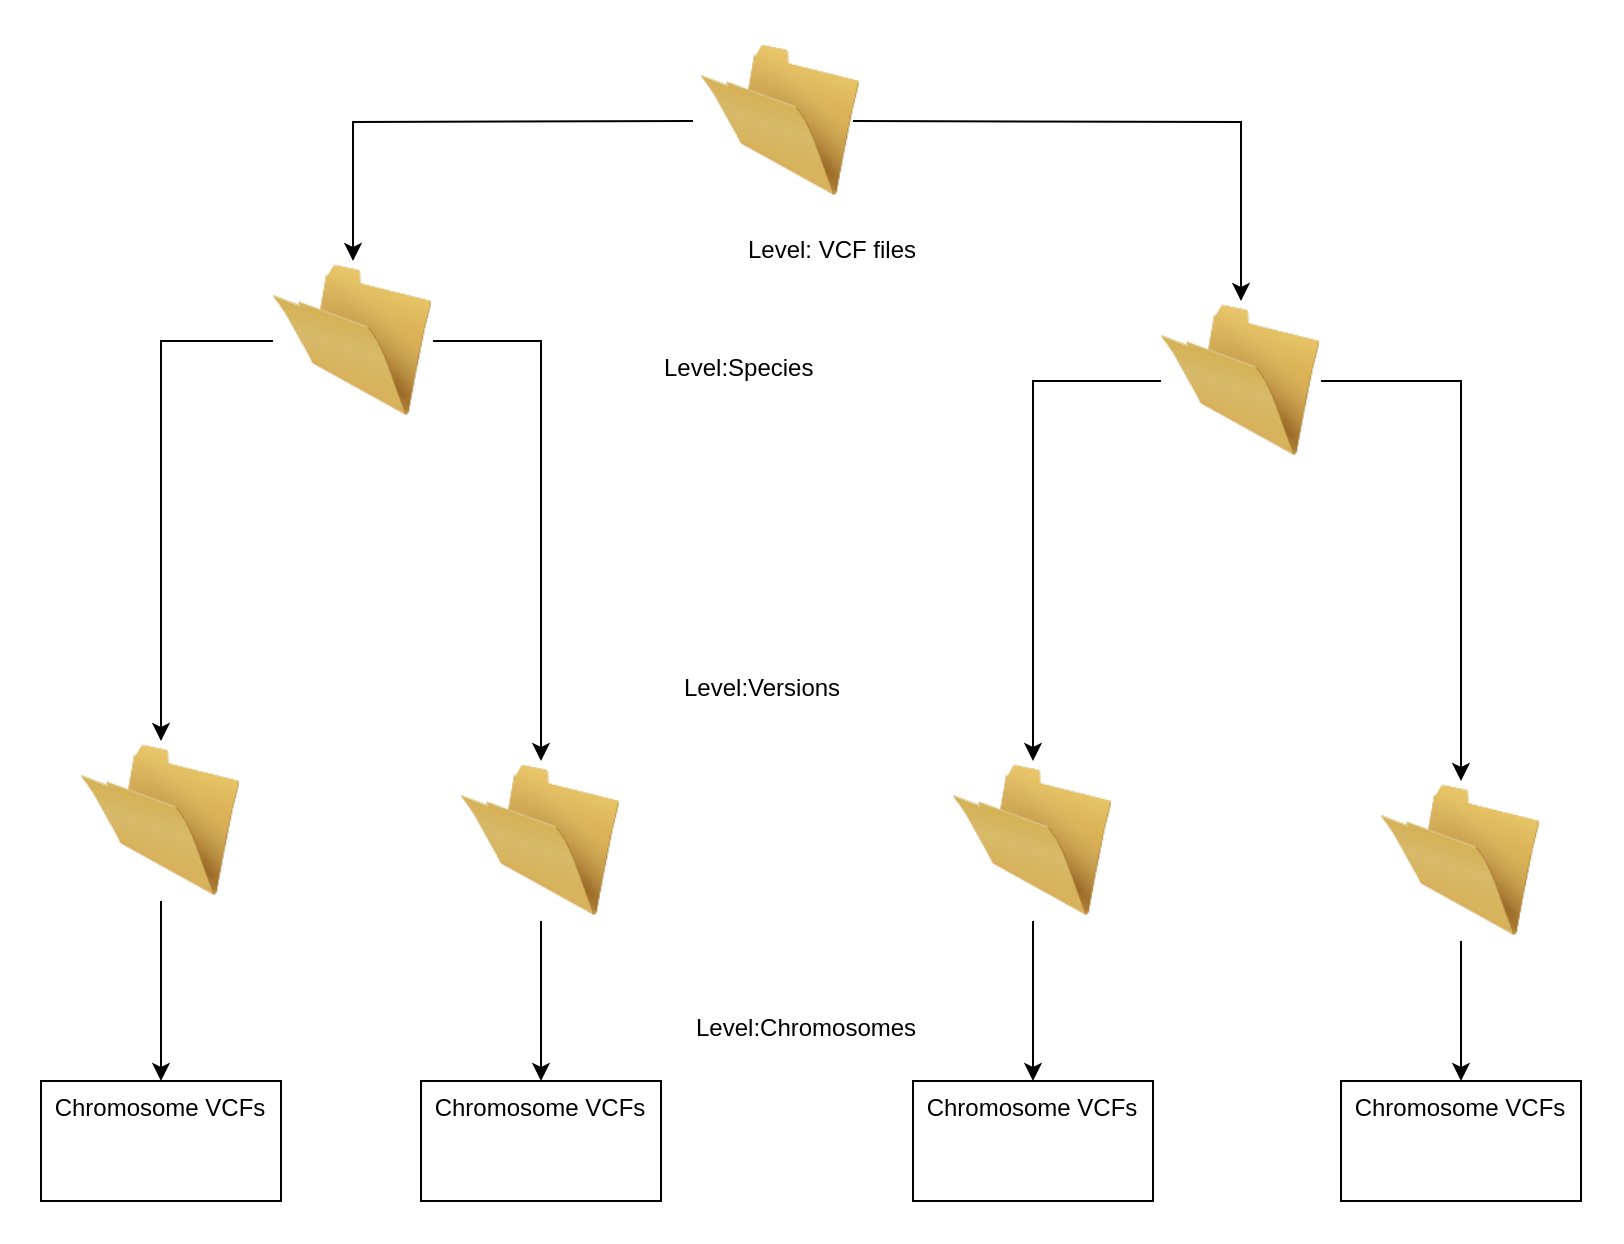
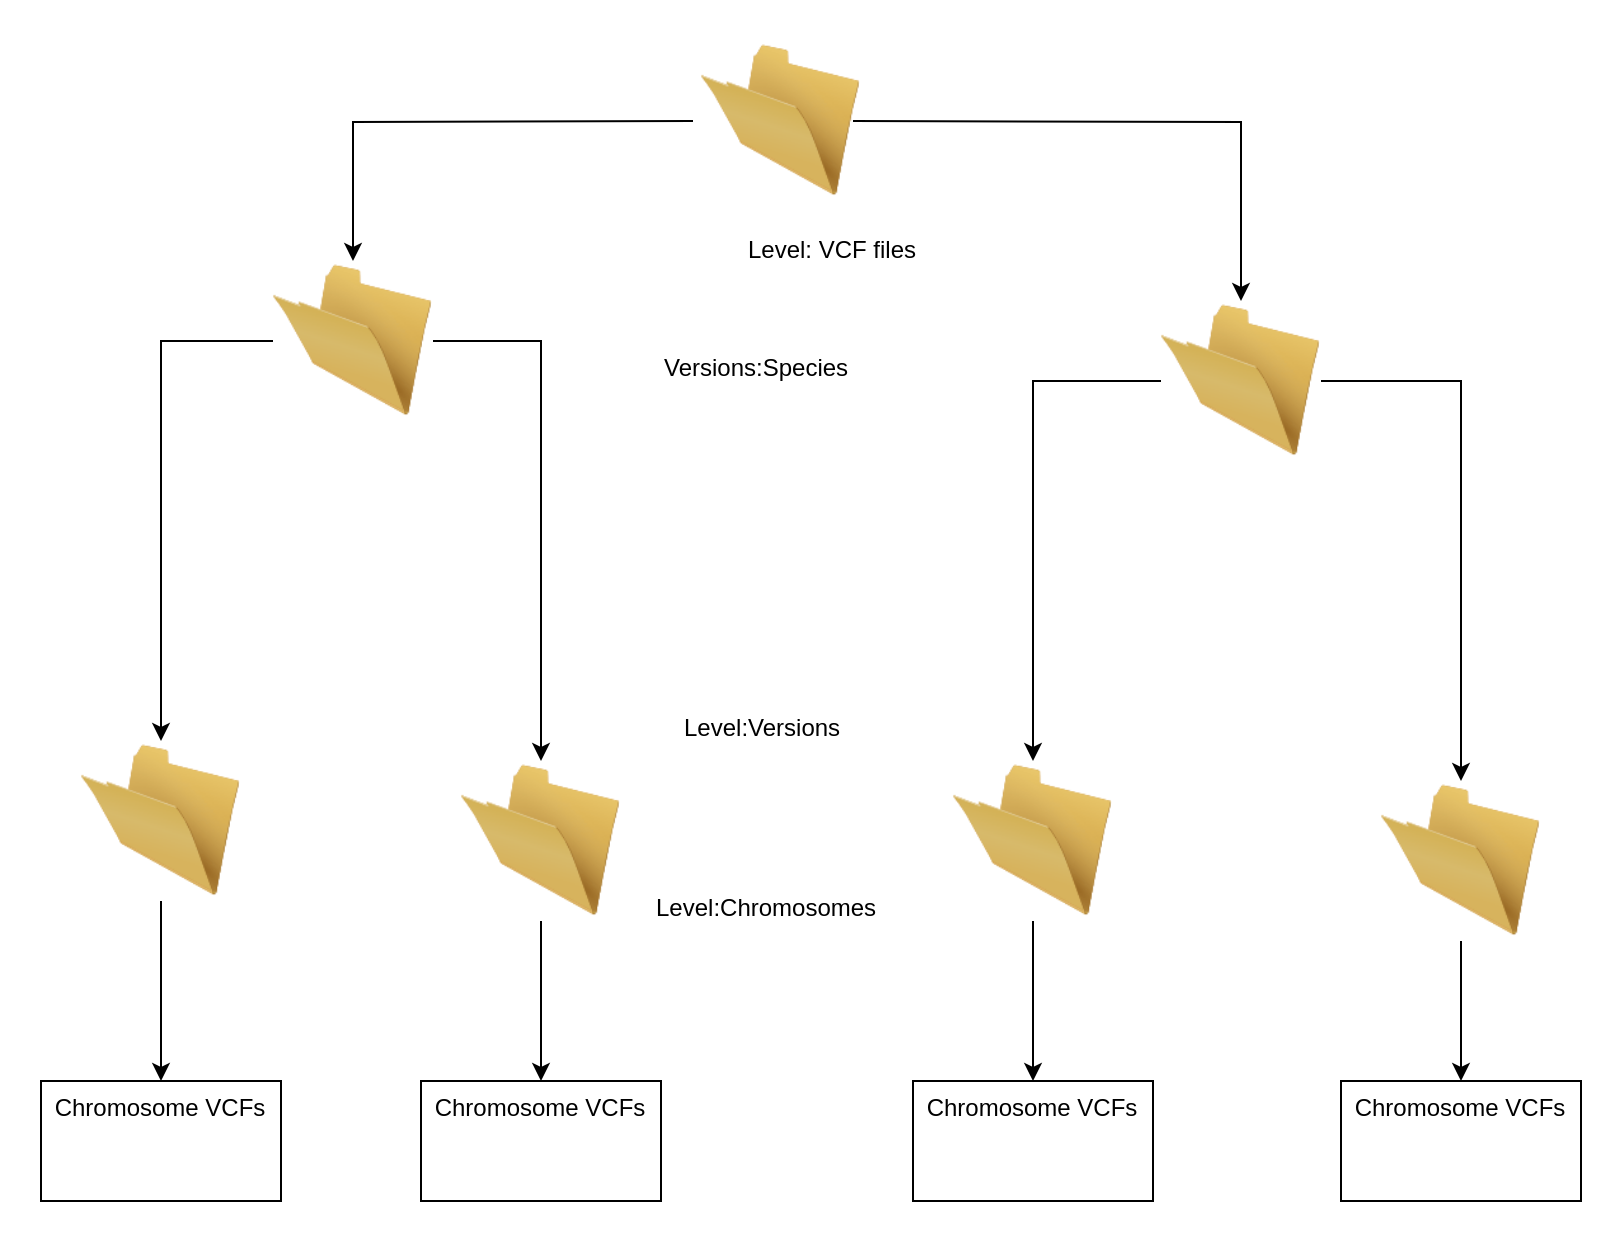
- <mxCell id="24" value="Level:Species" style="text;whiteSpace=wrap;html=1;" vertex="1" parent="1"><mxGeometry x="330" y="170" width="110" height="40" as="geometry" /></mxCell>
+ <mxCell id="24" value="Versions:Species" style="text;whiteSpace=wrap;html=1;" vertex="1" parent="1"><mxGeometry x="330" y="170" width="110" height="40" as="geometry" /></mxCell>
- <mxCell id="25" value="Level:Versions" style="text;whiteSpace=wrap;html=1;" vertex="1" parent="1"><mxGeometry x="340" y="330" width="110" height="40" as="geometry" /></mxCell>
+ <mxCell id="25" value="Level:Versions" style="text;whiteSpace=wrap;html=1;" vertex="1" parent="1"><mxGeometry x="340" y="350" width="110" height="40" as="geometry" /></mxCell>
- <mxCell id="26" value="Level:Chromosomes" style="text;whiteSpace=wrap;html=1;" vertex="1" parent="1"><mxGeometry x="346" y="500" width="110" height="40" as="geometry" /></mxCell>
+ <mxCell id="26" value="Level:Chromosomes" style="text;whiteSpace=wrap;html=1;" vertex="1" parent="1"><mxGeometry x="326" y="440" width="110" height="40" as="geometry" /></mxCell>
